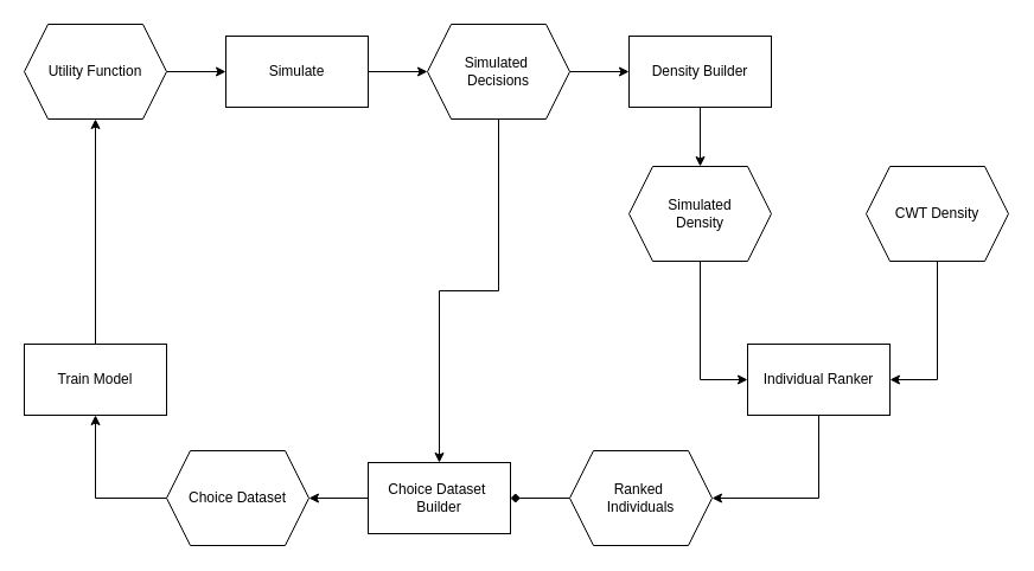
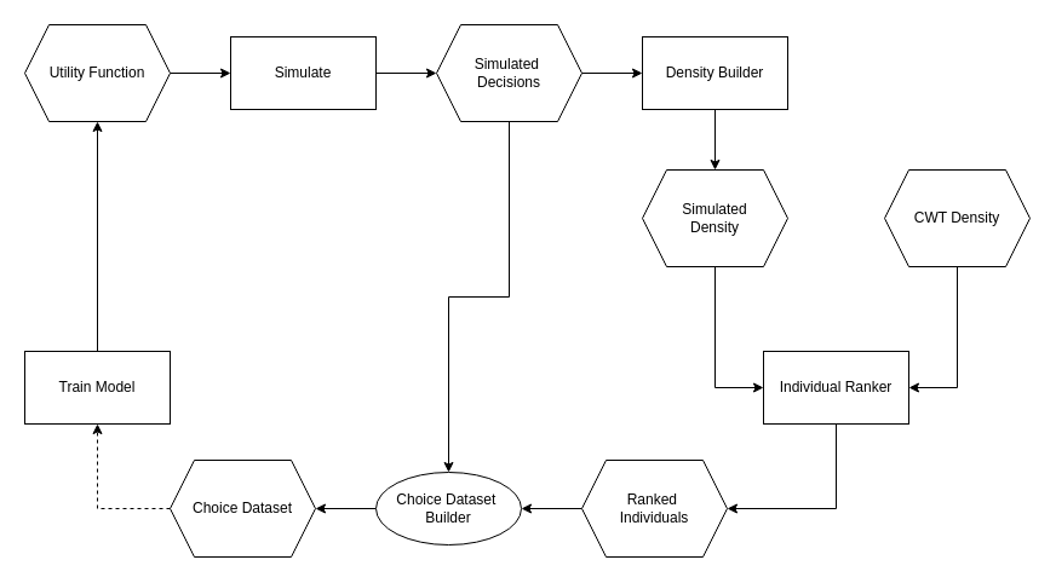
- <mxCell id="21" style="edgeStyle=orthogonalEdgeStyle;rounded=0;orthogonalLoop=1;jettySize=auto;html=1;exitX=0;exitY=0.5;exitDx=0;exitDy=0;entryX=0.5;entryY=1;entryDx=0;entryDy=0;" edge="1" parent="1" source="22" target="24"><mxGeometry relative="1" as="geometry" /></mxCell>
+ <mxCell id="21" style="edgeStyle=orthogonalEdgeStyle;rounded=0;orthogonalLoop=1;jettySize=auto;html=1;exitX=0;exitY=0.5;exitDx=0;exitDy=0;entryX=0.5;entryY=1;entryDx=0;entryDy=0;dashed=1;" edge="1" parent="1" source="22" target="24"><mxGeometry relative="1" as="geometry" /></mxCell>
- <mxCell id="20" value="Choice Dataset&amp;nbsp;&lt;div&gt;Builder&lt;/div&gt;" style="rounded=0;whiteSpace=wrap;html=1;" vertex="1" parent="1"><mxGeometry x="310" y="390" width="120" height="60" as="geometry" /></mxCell>
+ <mxCell id="20" value="Choice Dataset&amp;nbsp;&lt;div&gt;Builder&lt;/div&gt;" style="ellipse;whiteSpace=wrap;html=1;" vertex="1" parent="1"><mxGeometry x="310" y="390" width="120" height="60" as="geometry" /></mxCell>
- <mxCell id="17" style="edgeStyle=orthogonalEdgeStyle;rounded=0;orthogonalLoop=1;jettySize=auto;html=1;exitX=0;exitY=0.5;exitDx=0;exitDy=0;entryX=1;entryY=0.5;entryDx=0;entryDy=0;endArrow=diamond;" edge="1" parent="1" source="18" target="20"><mxGeometry relative="1" as="geometry" /></mxCell>
+ <mxCell id="17" style="edgeStyle=orthogonalEdgeStyle;rounded=0;orthogonalLoop=1;jettySize=auto;html=1;exitX=0;exitY=0.5;exitDx=0;exitDy=0;entryX=1;entryY=0.5;entryDx=0;entryDy=0;" edge="1" parent="1" source="18" target="20"><mxGeometry relative="1" as="geometry" /></mxCell>
